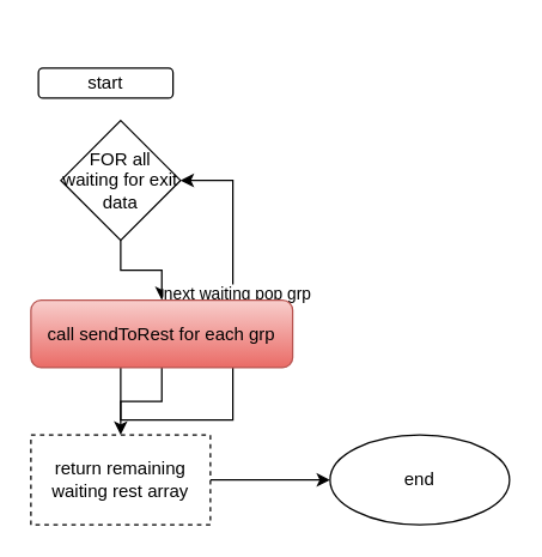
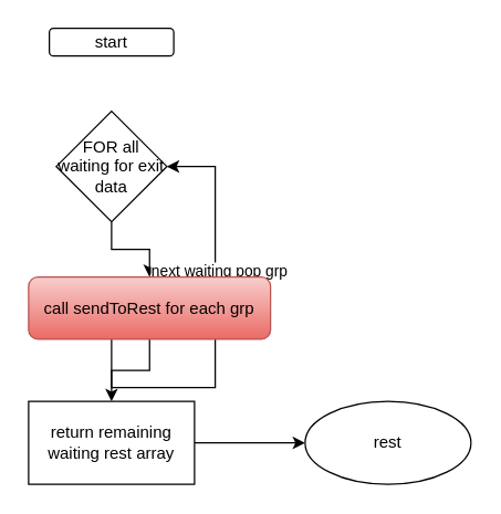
- <mxCell id="2" value="start" style="rounded=1;whiteSpace=wrap;html=1;" vertex="1" parent="1"><mxGeometry x="25" y="45" width="90" height="20" as="geometry" /></mxCell>
+ <mxCell id="2" value="start" style="rounded=1;whiteSpace=wrap;html=1;" vertex="1" parent="1"><mxGeometry x="35" y="20" width="90" height="20" as="geometry" /></mxCell>
- <mxCell id="10" value="return remaining waiting rest array" style="rounded=0;whiteSpace=wrap;html=1;dashed=1;" vertex="1" parent="1"><mxGeometry x="20" y="290" width="120" height="60" as="geometry" /></mxCell>
+ <mxCell id="10" value="return remaining waiting rest array" style="rounded=0;whiteSpace=wrap;html=1;" vertex="1" parent="1"><mxGeometry x="20" y="290" width="120" height="60" as="geometry" /></mxCell>
- <mxCell id="11" value="end" style="ellipse;whiteSpace=wrap;html=1;rounded=0;" vertex="1" parent="1"><mxGeometry x="220" y="290" width="120" height="60" as="geometry" /></mxCell>
+ <mxCell id="11" value="rest" style="ellipse;whiteSpace=wrap;html=1;rounded=0;" vertex="1" parent="1"><mxGeometry x="220" y="290" width="120" height="60" as="geometry" /></mxCell>
